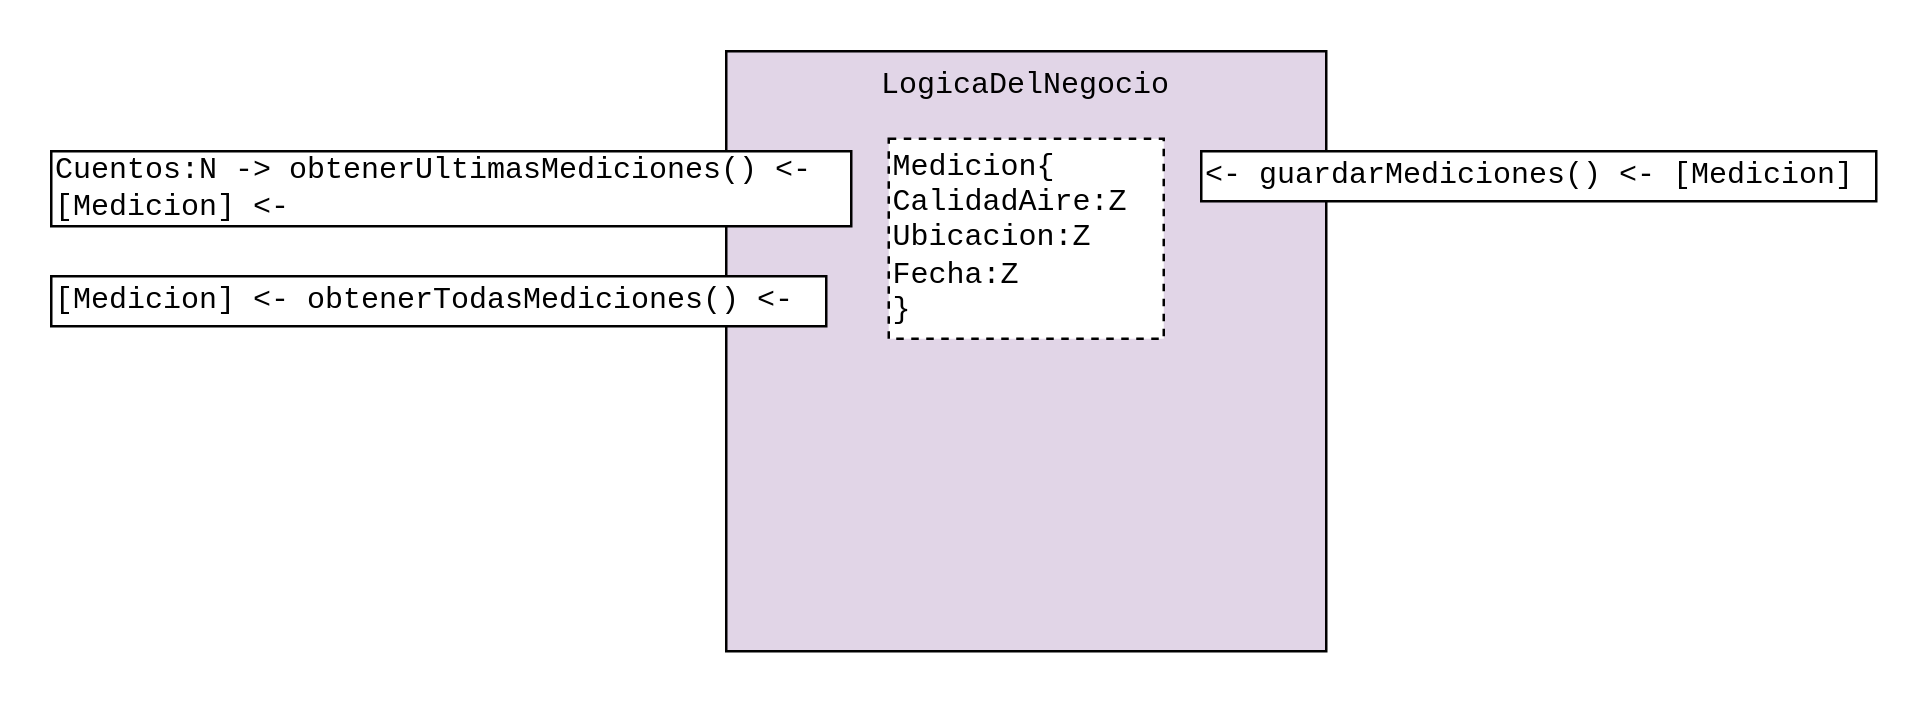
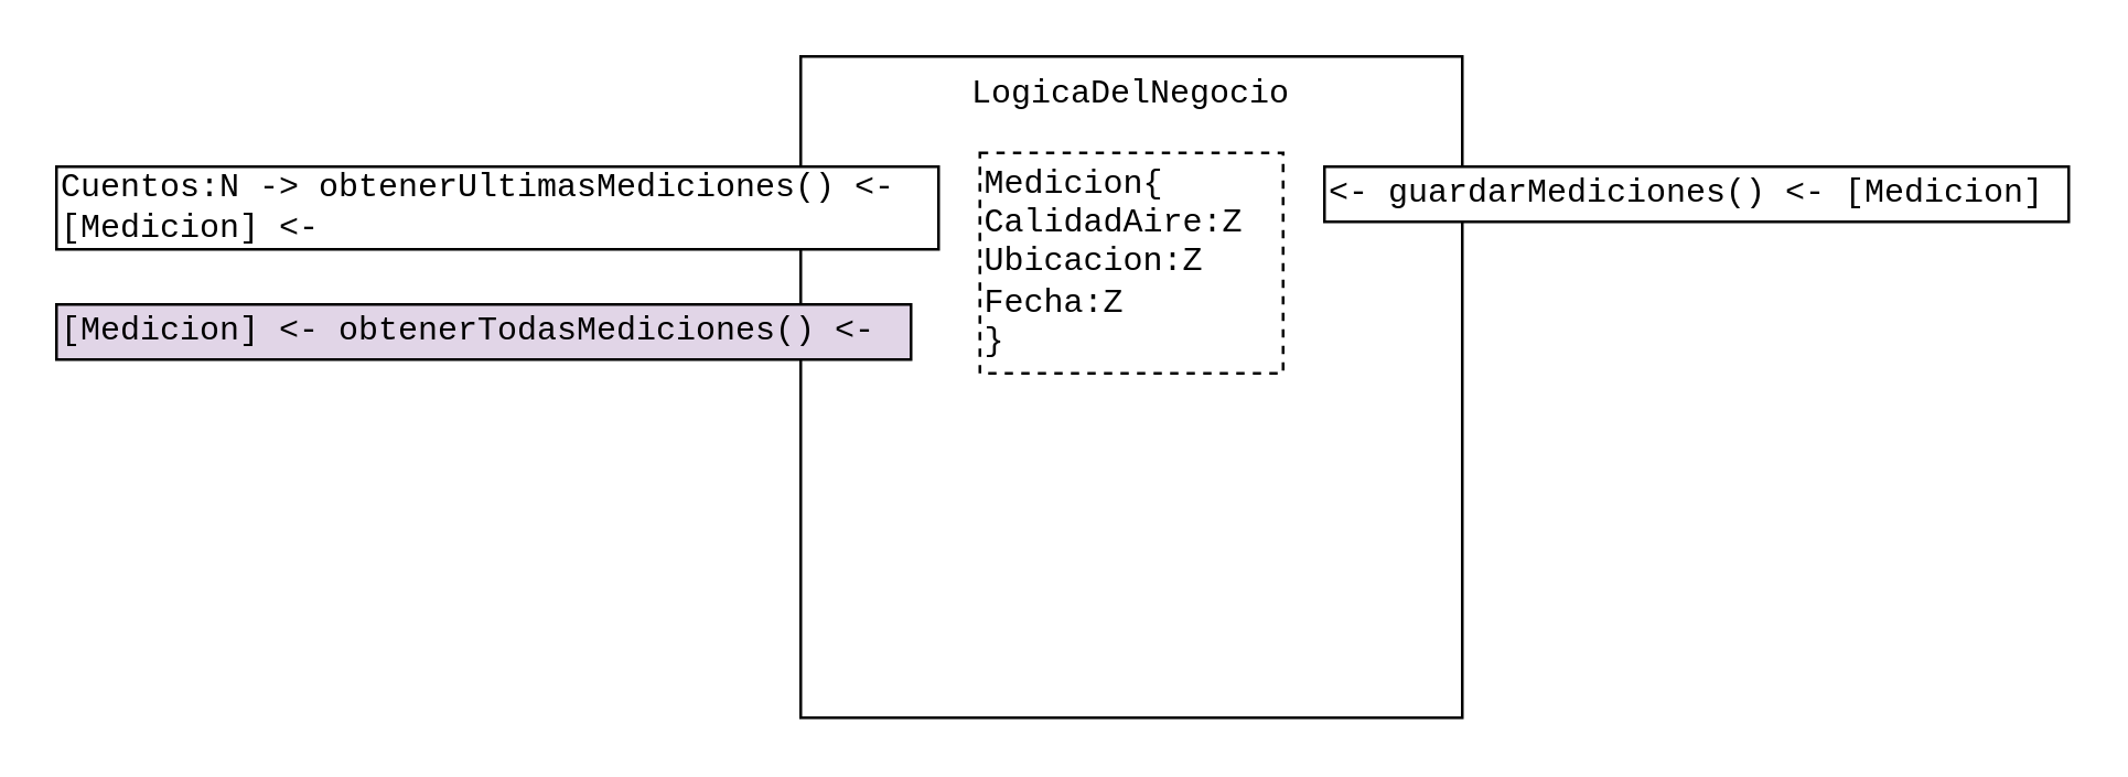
- <mxCell id="4" value="[Medicion] &amp;lt;-&amp;nbsp;obtenerTodasMediciones() &amp;lt;-" style="rounded=0;whiteSpace=wrap;html=1;autosize=1;fontFamily=Courier New;align=left;" parent="1" vertex="1"><mxGeometry x="20" y="110" width="310" height="20" as="geometry" /></mxCell>
+ <mxCell id="4" value="[Medicion] &amp;lt;-&amp;nbsp;obtenerTodasMediciones() &amp;lt;-" style="rounded=0;whiteSpace=wrap;html=1;autosize=1;fontFamily=Courier New;align=left;fillColor=#e1d5e7;" parent="1" vertex="1"><mxGeometry x="20" y="110" width="310" height="20" as="geometry" /></mxCell>
- <mxCell id="2" value="LogicaDelNegocio" style="whiteSpace=wrap;html=1;aspect=fixed;fontFamily=Courier New;align=center;verticalAlign=top;fillColor=#e1d5e7;" parent="1" vertex="1"><mxGeometry x="290" y="20" width="240" height="240" as="geometry" /></mxCell>
+ <mxCell id="2" value="LogicaDelNegocio" style="whiteSpace=wrap;html=1;aspect=fixed;fontFamily=Courier New;align=center;verticalAlign=top;" parent="1" vertex="1"><mxGeometry x="290" y="20" width="240" height="240" as="geometry" /></mxCell>
